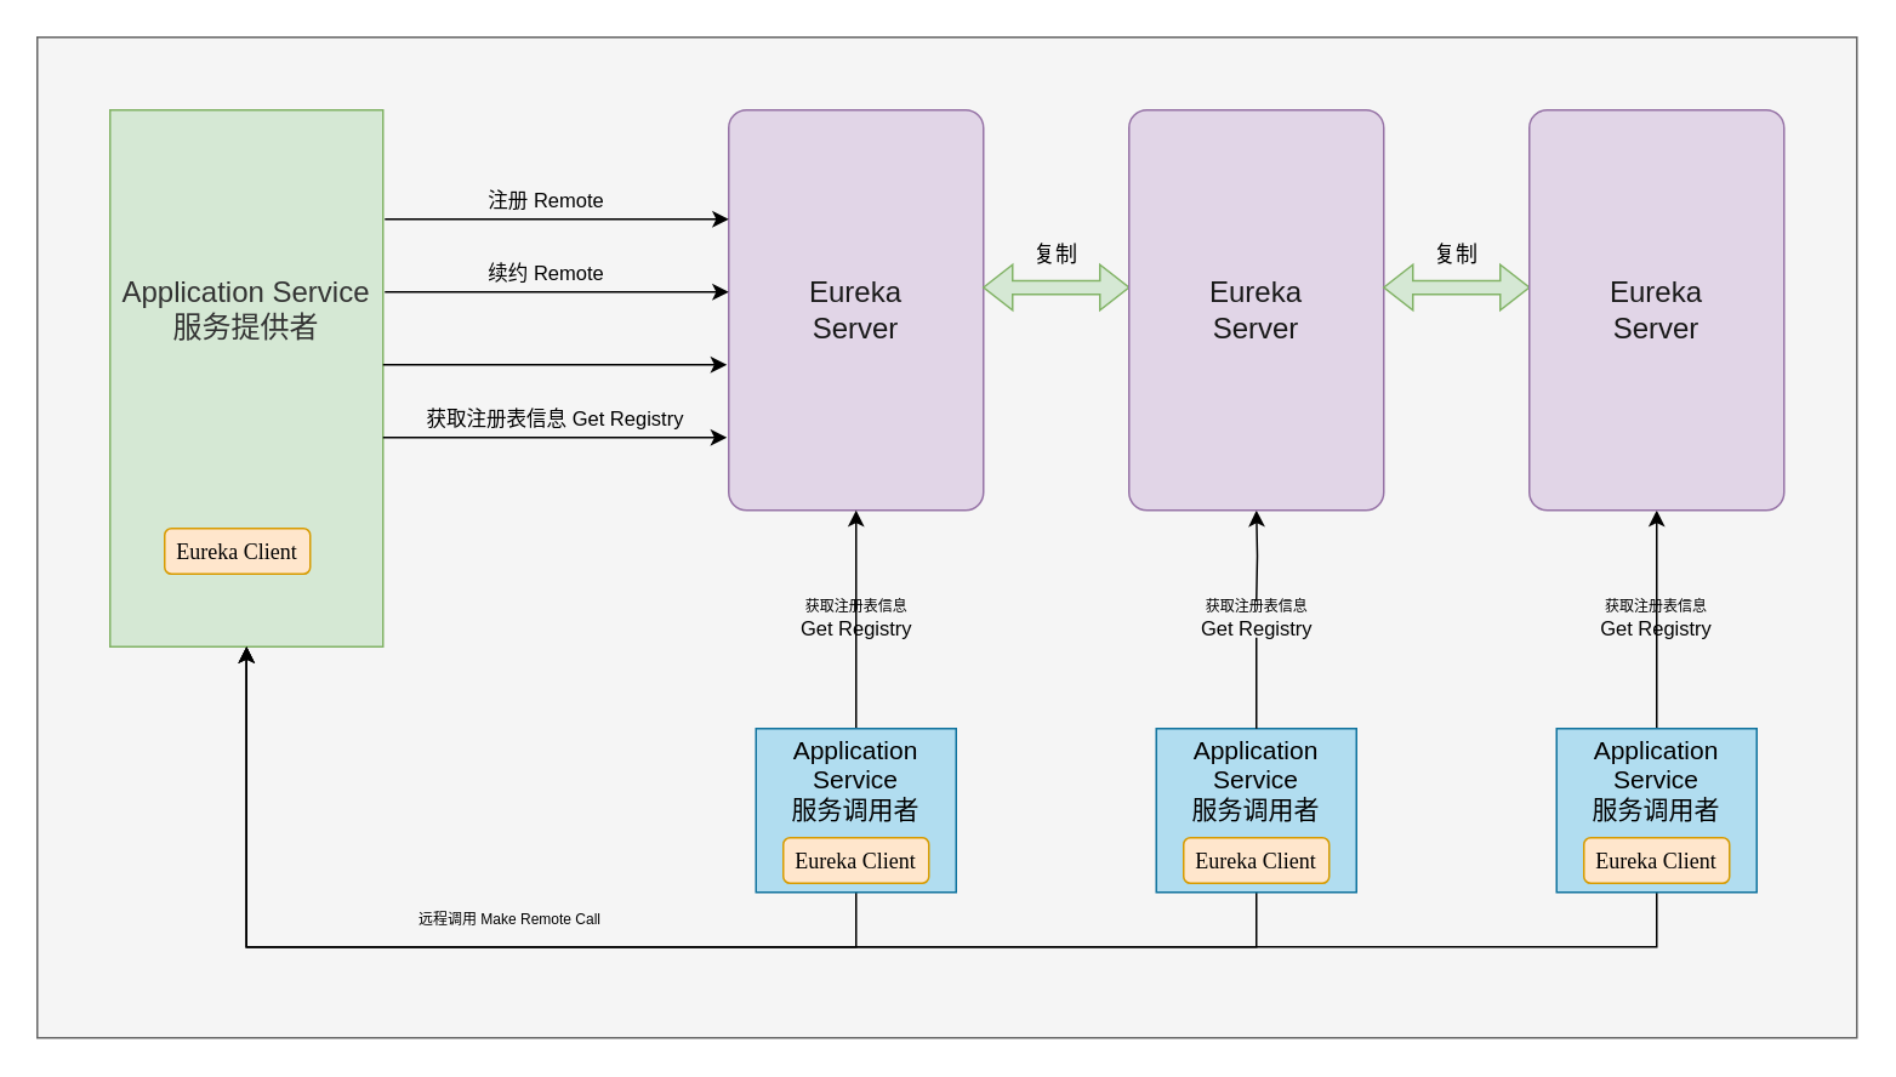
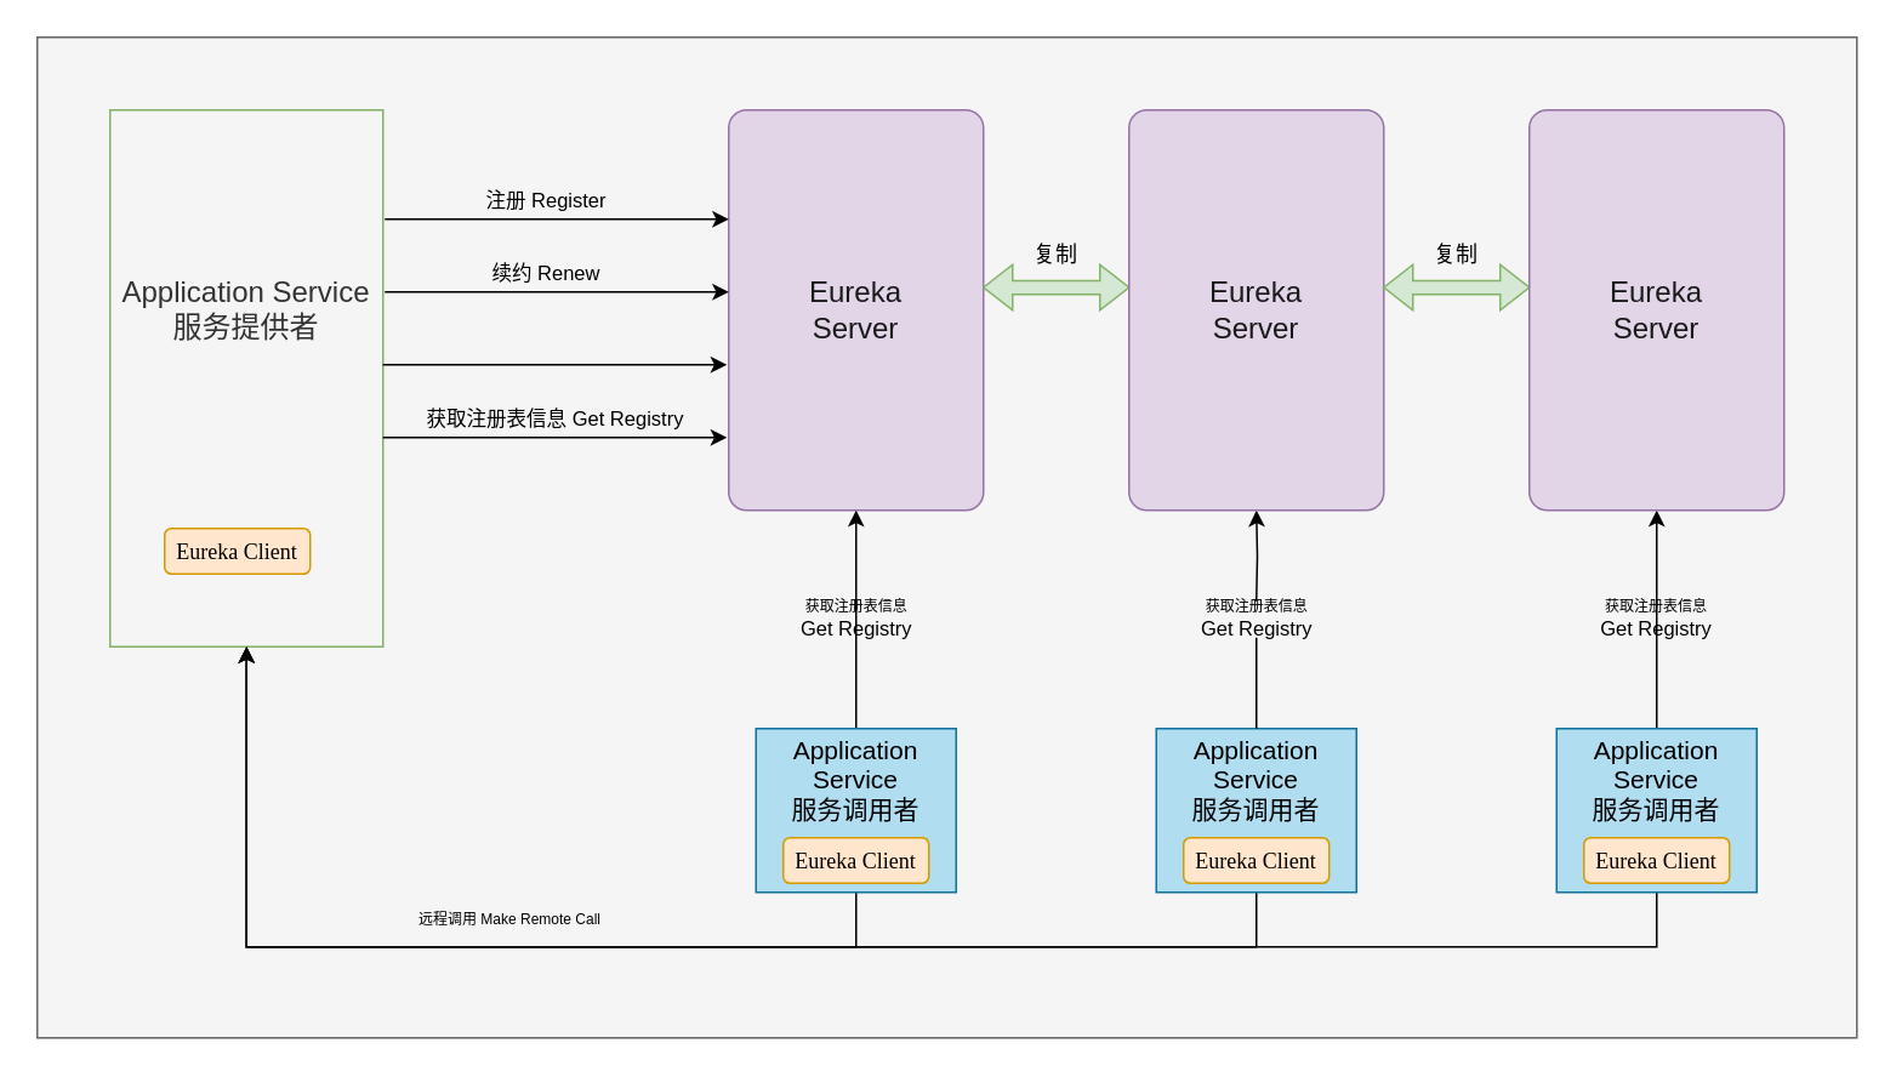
- <mxCell id="23" value="&lt;font style=&quot;font-size: 11px&quot;&gt;注册 Remote&lt;/font&gt;" style="text;html=1;strokeColor=none;fillColor=none;align=center;verticalAlign=middle;whiteSpace=wrap;rounded=0;fontSize=8;" vertex="1" parent="1"><mxGeometry x="260" y="100" width="80" height="20" as="geometry" /></mxCell>
+ <mxCell id="23" value="&lt;font style=&quot;font-size: 11px&quot;&gt;注册 Register&lt;/font&gt;" style="text;html=1;strokeColor=none;fillColor=none;align=center;verticalAlign=middle;whiteSpace=wrap;rounded=0;fontSize=8;" vertex="1" parent="1"><mxGeometry x="260" y="100" width="80" height="20" as="geometry" /></mxCell>
- <mxCell id="25" value="&lt;font style=&quot;font-size: 11px&quot;&gt;续约 Remote&lt;/font&gt;" style="text;html=1;strokeColor=none;fillColor=none;align=center;verticalAlign=middle;whiteSpace=wrap;rounded=0;fontSize=8;" vertex="1" parent="1"><mxGeometry x="260" y="140" width="80" height="20" as="geometry" /></mxCell>
+ <mxCell id="25" value="&lt;font style=&quot;font-size: 11px&quot;&gt;续约 Renew&lt;/font&gt;" style="text;html=1;strokeColor=none;fillColor=none;align=center;verticalAlign=middle;whiteSpace=wrap;rounded=0;fontSize=8;" vertex="1" parent="1"><mxGeometry x="260" y="140" width="80" height="20" as="geometry" /></mxCell>
- <mxCell id="6" value="&lt;font style=&quot;font-size: 16px&quot;&gt;&lt;font color=&quot;#333333&quot;&gt;Application Service&lt;br&gt;服务提供者&lt;br&gt;&lt;br&gt;&lt;br&gt;&lt;br&gt;&lt;/font&gt;&lt;br&gt;&lt;/font&gt;" style="rounded=0;whiteSpace=wrap;html=1;strokeColor=#82b366;fillColor=#d5e8d4;" vertex="1" parent="1"><mxGeometry x="60" y="60" width="150" height="295" as="geometry" /></mxCell>
+ <mxCell id="6" value="&lt;font style=&quot;font-size: 16px&quot;&gt;&lt;font color=&quot;#333333&quot;&gt;Application Service&lt;br&gt;服务提供者&lt;br&gt;&lt;br&gt;&lt;br&gt;&lt;br&gt;&lt;/font&gt;&lt;br&gt;&lt;/font&gt;" style="rounded=0;whiteSpace=wrap;html=1;strokeColor=#82b366;fillColor=#f5f5f5;" vertex="1" parent="1"><mxGeometry x="60" y="60" width="150" height="295" as="geometry" /></mxCell>
